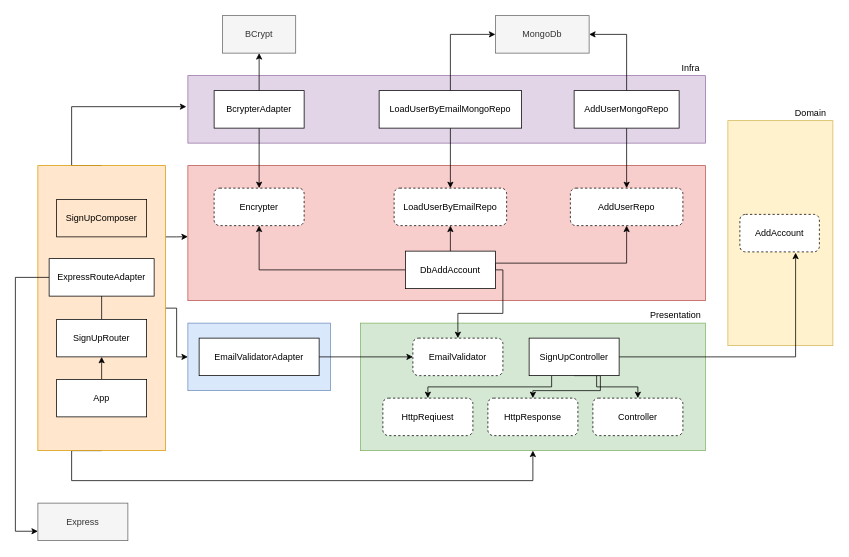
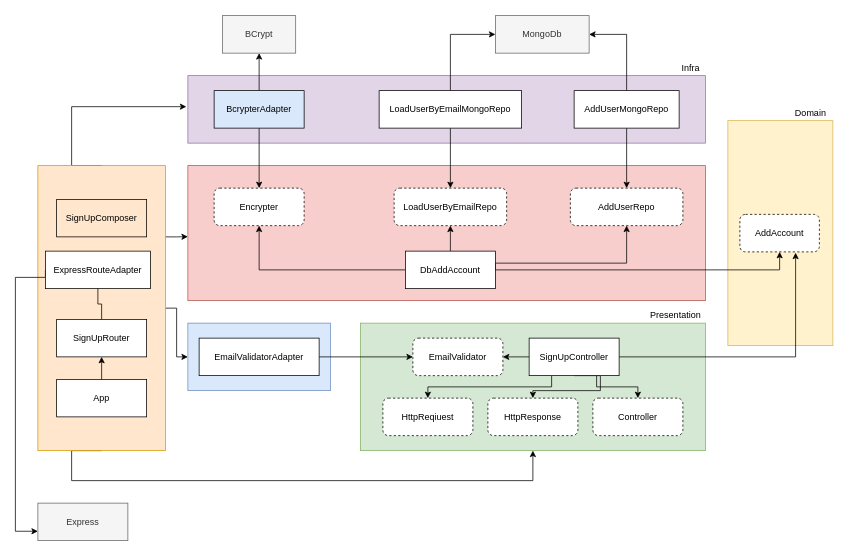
- <mxCell id="37" value="BcrypterAdapter" style="rounded=0;whiteSpace=wrap;html=1;" vertex="1" parent="1"><mxGeometry x="285" y="120" width="120" height="50" as="geometry" /></mxCell>
+ <mxCell id="37" value="BcrypterAdapter" style="rounded=0;whiteSpace=wrap;html=1;fillColor=#dae8fc;" vertex="1" parent="1"><mxGeometry x="285" y="120" width="120" height="50" as="geometry" /></mxCell>
- <mxCell id="47" value="ExpressRouteAdapter" style="rounded=0;whiteSpace=wrap;html=1;" vertex="1" parent="1"><mxGeometry x="65" y="344" width="140" height="50" as="geometry" /></mxCell>
+ <mxCell id="47" value="ExpressRouteAdapter" style="rounded=0;whiteSpace=wrap;html=1;" vertex="1" parent="1"><mxGeometry x="60" y="334" width="140" height="50" as="geometry" /></mxCell>
- <mxCell id="28" style="edgeStyle=orthogonalEdgeStyle;rounded=0;sketch=0;jumpStyle=none;html=1;exitX=1;exitY=0.5;exitDx=0;exitDy=0;shadow=0;strokeColor=default;" edge="1" parent="1" source="29" target="20"><mxGeometry relative="1" as="geometry" /></mxCell>
+ <mxCell id="28" style="edgeStyle=orthogonalEdgeStyle;rounded=0;sketch=0;jumpStyle=none;html=1;exitX=1;exitY=0.5;exitDx=0;exitDy=0;entryX=0.5;entryY=1;entryDx=0;entryDy=0;shadow=0;strokeColor=default;" edge="1" parent="1" source="29" target="33"><mxGeometry relative="1" as="geometry" /></mxCell>
+ <mxCell id="14" style="edgeStyle=none;html=1;" edge="1" parent="1" source="19" target="20"><mxGeometry relative="1" as="geometry" /></mxCell>
